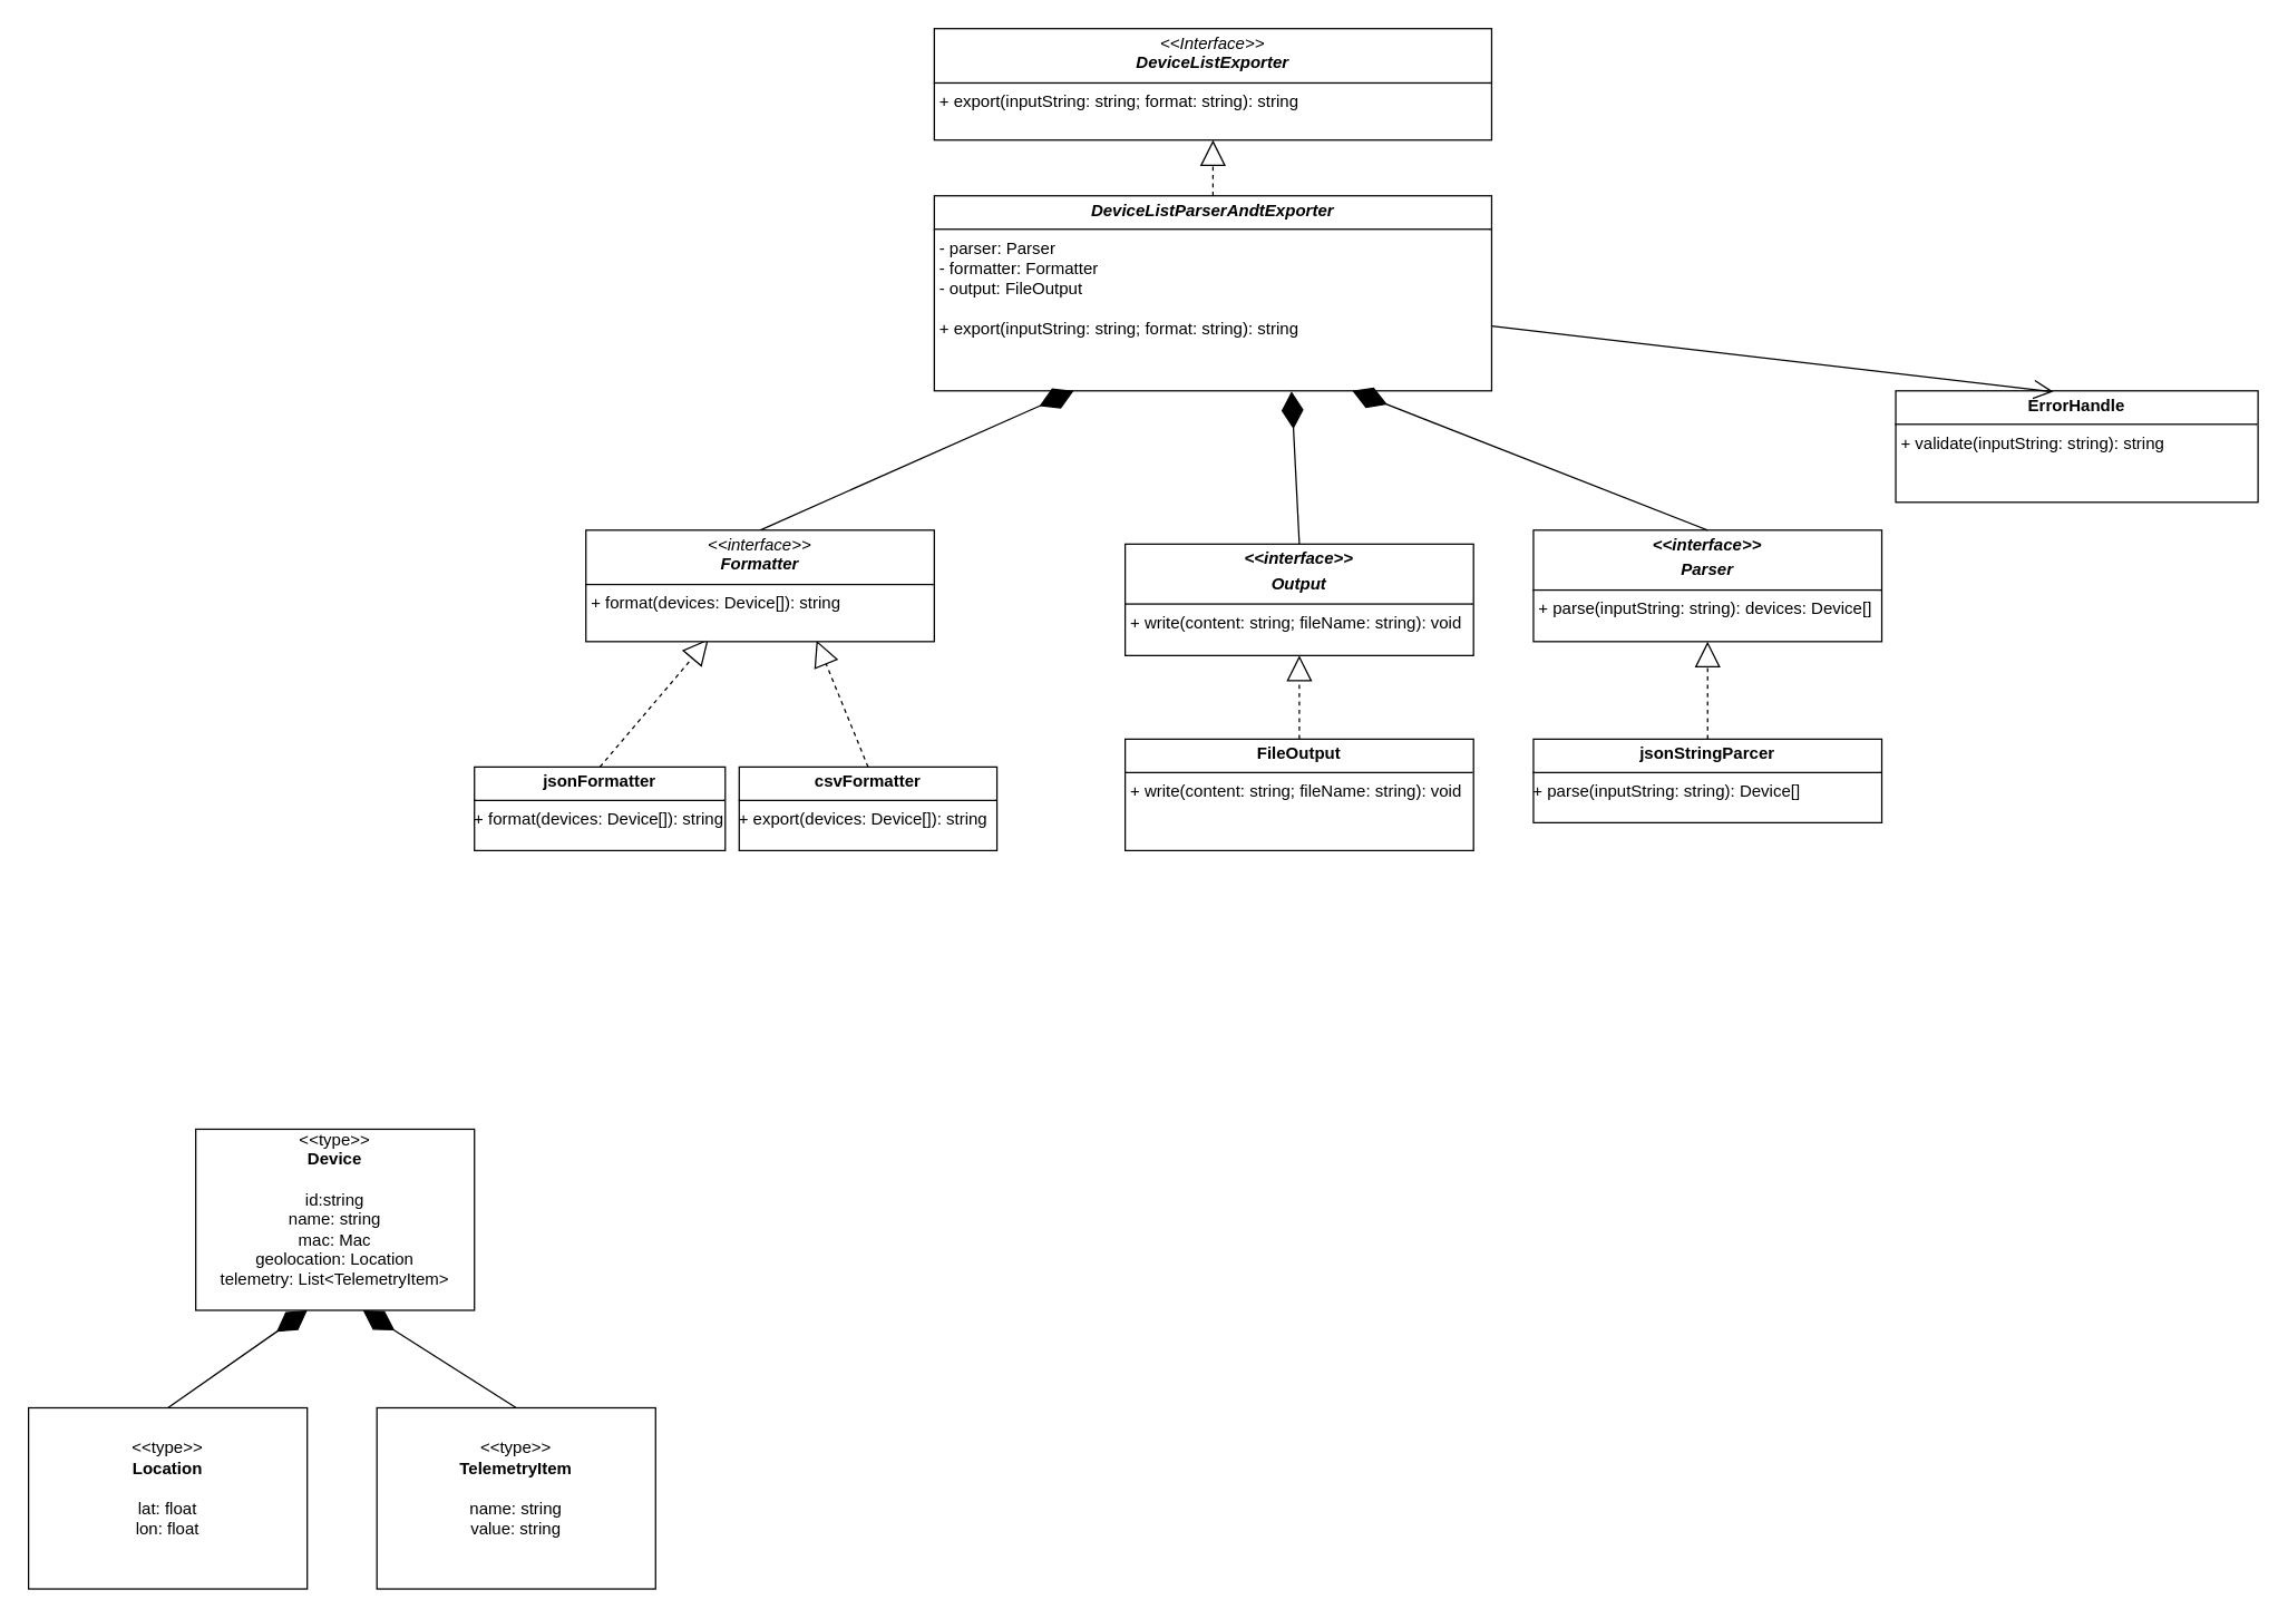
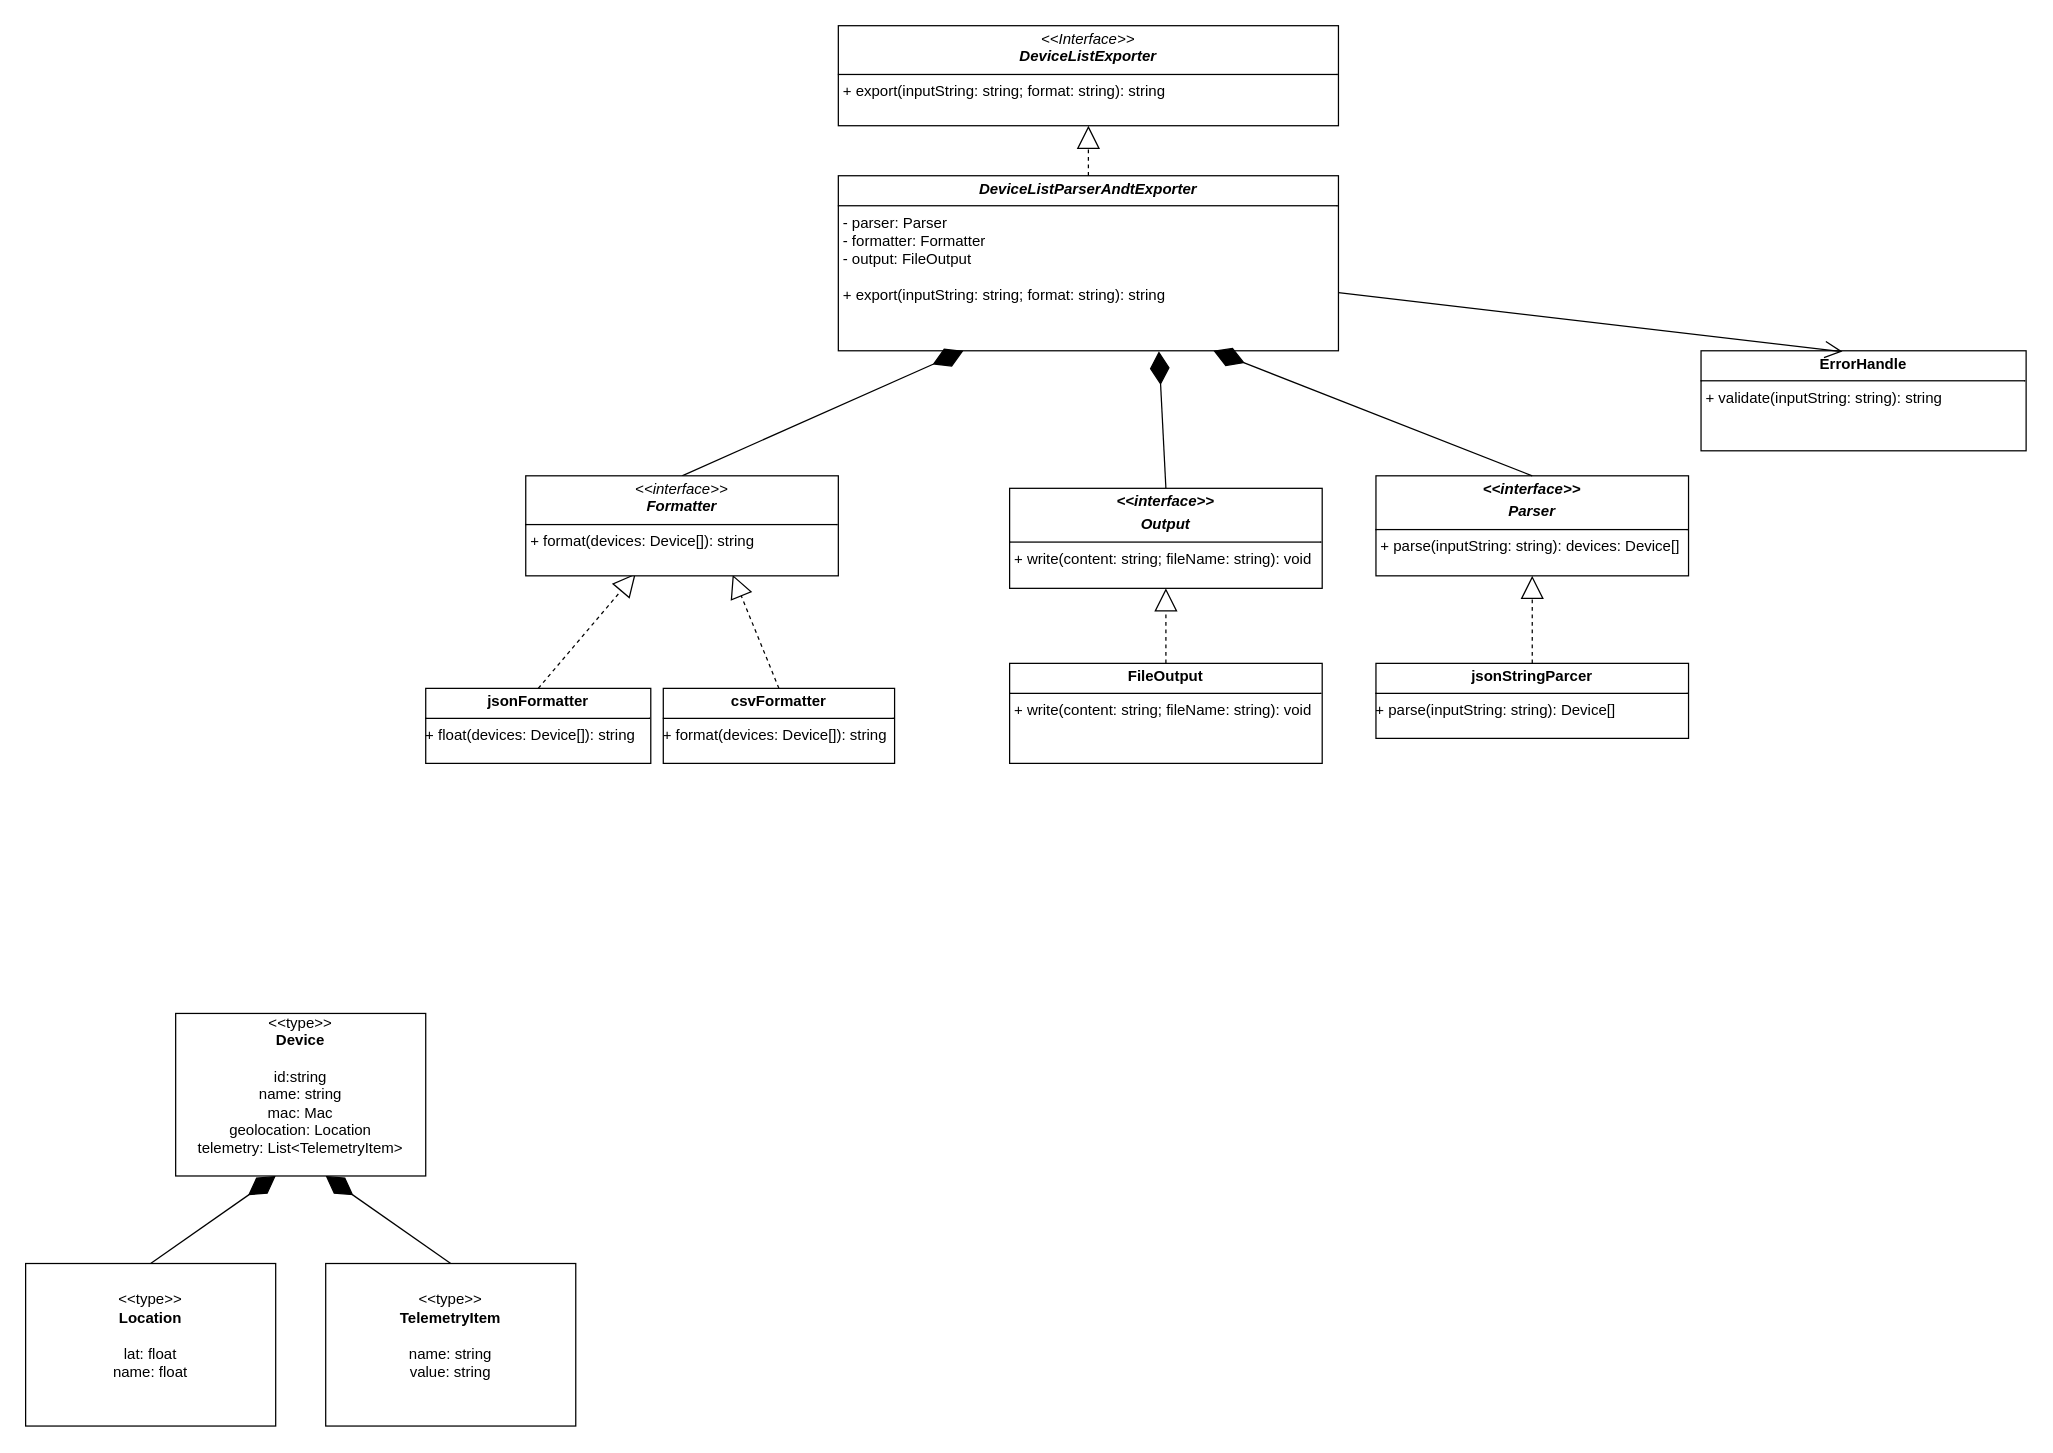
- <mxCell id="10" value="&lt;p style=&quot;margin:0px;margin-top:4px;text-align:center;&quot;&gt;&lt;b&gt;jsonFormatter&lt;/b&gt;&lt;/p&gt;&lt;hr size=&quot;1&quot; style=&quot;border-style:solid;&quot;&gt;&lt;div style=&quot;height:2px;&quot;&gt;+ format(devices: Device[]): string&lt;/div&gt;" style="verticalAlign=top;align=left;overflow=fill;html=1;whiteSpace=wrap;" vertex="1" parent="1"><mxGeometry x="340" y="550" width="180" height="60" as="geometry" /></mxCell>
+ <mxCell id="10" value="&lt;p style=&quot;margin:0px;margin-top:4px;text-align:center;&quot;&gt;&lt;b&gt;jsonFormatter&lt;/b&gt;&lt;/p&gt;&lt;hr size=&quot;1&quot; style=&quot;border-style:solid;&quot;&gt;&lt;div style=&quot;height:2px;&quot;&gt;+ float(devices: Device[]): string&lt;/div&gt;" style="verticalAlign=top;align=left;overflow=fill;html=1;whiteSpace=wrap;" vertex="1" parent="1"><mxGeometry x="340" y="550" width="180" height="60" as="geometry" /></mxCell>
- <mxCell id="11" value="&lt;p style=&quot;margin:0px;margin-top:4px;text-align:center;&quot;&gt;&lt;b&gt;csvFormatter&lt;/b&gt;&lt;/p&gt;&lt;hr size=&quot;1&quot; style=&quot;border-style:solid;&quot;&gt;&lt;div style=&quot;height:2px;&quot;&gt;+ export(devices: Device[]): string&lt;/div&gt;" style="verticalAlign=top;align=left;overflow=fill;html=1;whiteSpace=wrap;" vertex="1" parent="1"><mxGeometry x="530" y="550" width="185" height="60" as="geometry" /></mxCell>
+ <mxCell id="11" value="&lt;p style=&quot;margin:0px;margin-top:4px;text-align:center;&quot;&gt;&lt;b&gt;csvFormatter&lt;/b&gt;&lt;/p&gt;&lt;hr size=&quot;1&quot; style=&quot;border-style:solid;&quot;&gt;&lt;div style=&quot;height:2px;&quot;&gt;+ format(devices: Device[]): string&lt;/div&gt;" style="verticalAlign=top;align=left;overflow=fill;html=1;whiteSpace=wrap;" vertex="1" parent="1"><mxGeometry x="530" y="550" width="185" height="60" as="geometry" /></mxCell>
- <mxCell id="3" value="&amp;lt;&amp;lt;type&amp;gt;&amp;gt;&lt;div&gt;&lt;b&gt;Location&lt;/b&gt;&lt;/div&gt;&lt;div&gt;&lt;b&gt;&lt;br&gt;&lt;/b&gt;&lt;/div&gt;&lt;div&gt;lat: float&lt;/div&gt;&lt;div&gt;lon: float&lt;/div&gt;&lt;div&gt;&lt;br&gt;&lt;/div&gt;" style="html=1;whiteSpace=wrap;" vertex="1" parent="1"><mxGeometry x="20" y="1010" width="200" height="130" as="geometry" /></mxCell>
+ <mxCell id="3" value="&amp;lt;&amp;lt;type&amp;gt;&amp;gt;&lt;div&gt;&lt;b&gt;Location&lt;/b&gt;&lt;/div&gt;&lt;div&gt;&lt;b&gt;&lt;br&gt;&lt;/b&gt;&lt;/div&gt;&lt;div&gt;lat: float&lt;/div&gt;&lt;div&gt;name: float&lt;/div&gt;&lt;div&gt;&lt;br&gt;&lt;/div&gt;" style="html=1;whiteSpace=wrap;" vertex="1" parent="1"><mxGeometry x="20" y="1010" width="200" height="130" as="geometry" /></mxCell>
- <mxCell id="4" value="&amp;lt;&amp;lt;type&amp;gt;&amp;gt;&lt;div&gt;&lt;b&gt;TelemetryItem&lt;/b&gt;&lt;/div&gt;&lt;div&gt;&lt;b&gt;&lt;br&gt;&lt;/b&gt;&lt;/div&gt;&lt;div&gt;name: string&lt;/div&gt;&lt;div&gt;value: string&lt;/div&gt;&lt;div&gt;&lt;br&gt;&lt;/div&gt;" style="html=1;whiteSpace=wrap;" vertex="1" parent="1"><mxGeometry x="270" y="1010" width="200" height="130" as="geometry" /></mxCell>
+ <mxCell id="4" value="&amp;lt;&amp;lt;type&amp;gt;&amp;gt;&lt;div&gt;&lt;b&gt;TelemetryItem&lt;/b&gt;&lt;/div&gt;&lt;div&gt;&lt;b&gt;&lt;br&gt;&lt;/b&gt;&lt;/div&gt;&lt;div&gt;name: string&lt;/div&gt;&lt;div&gt;value: string&lt;/div&gt;&lt;div&gt;&lt;br&gt;&lt;/div&gt;" style="html=1;whiteSpace=wrap;" vertex="1" parent="1"><mxGeometry x="260" y="1010" width="200" height="130" as="geometry" /></mxCell>
